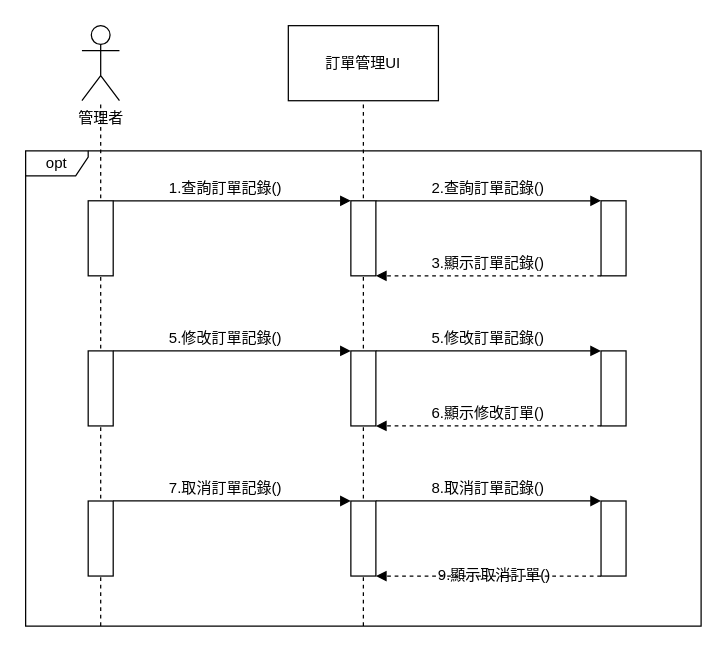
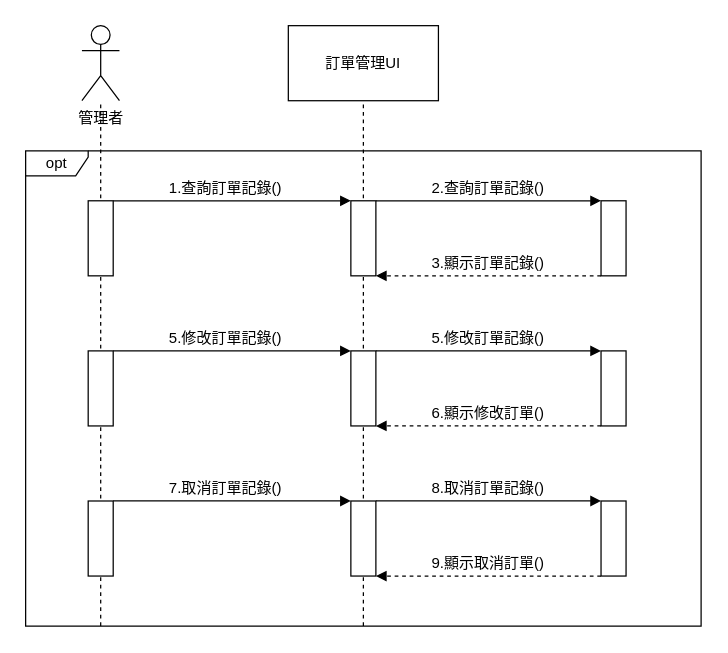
- <mxCell id="33" value="9.顯示取消訂單()" style="text;html=1;strokeColor=none;fillColor=none;align=center;verticalAlign=middle;whiteSpace=wrap;rounded=0;" parent="1" vertex="1"><mxGeometry x="345" y="450" width="100" height="20" as="geometry" /></mxCell>
+ <mxCell id="33" value="9.顯示取消訂單()" style="text;html=1;strokeColor=none;fillColor=none;align=center;verticalAlign=middle;whiteSpace=wrap;rounded=0;" parent="1" vertex="1"><mxGeometry x="340" y="440" width="100" height="20" as="geometry" /></mxCell>
